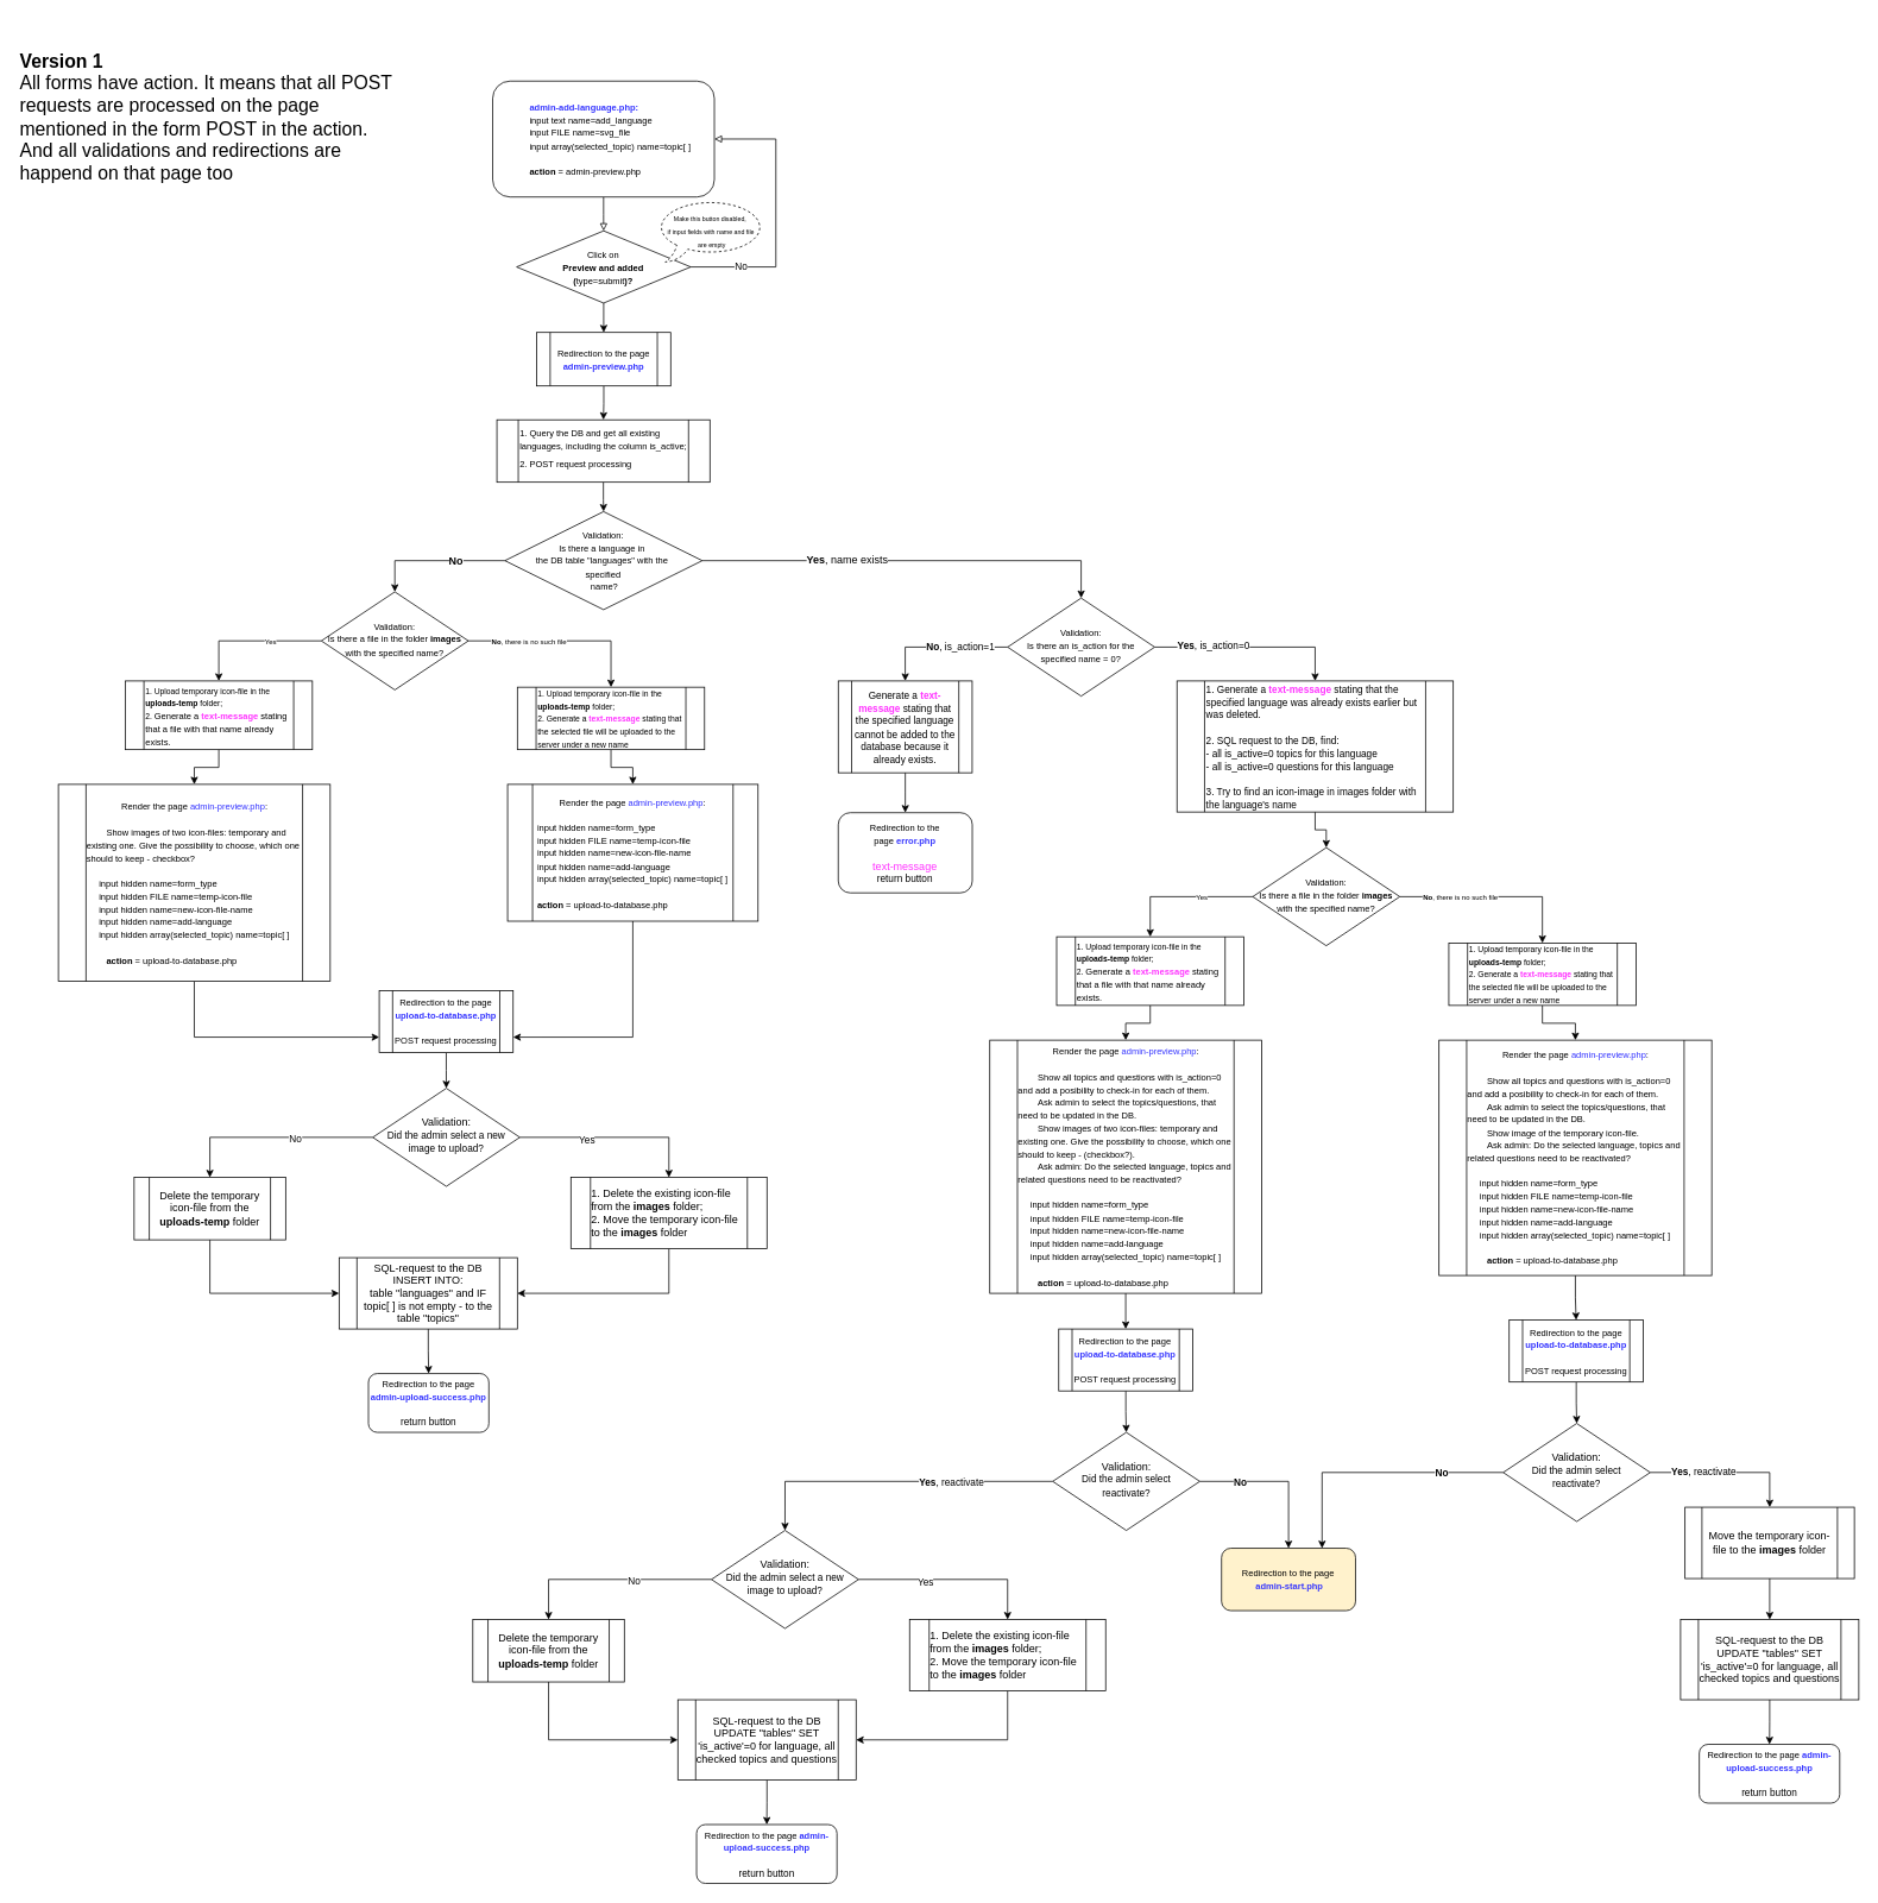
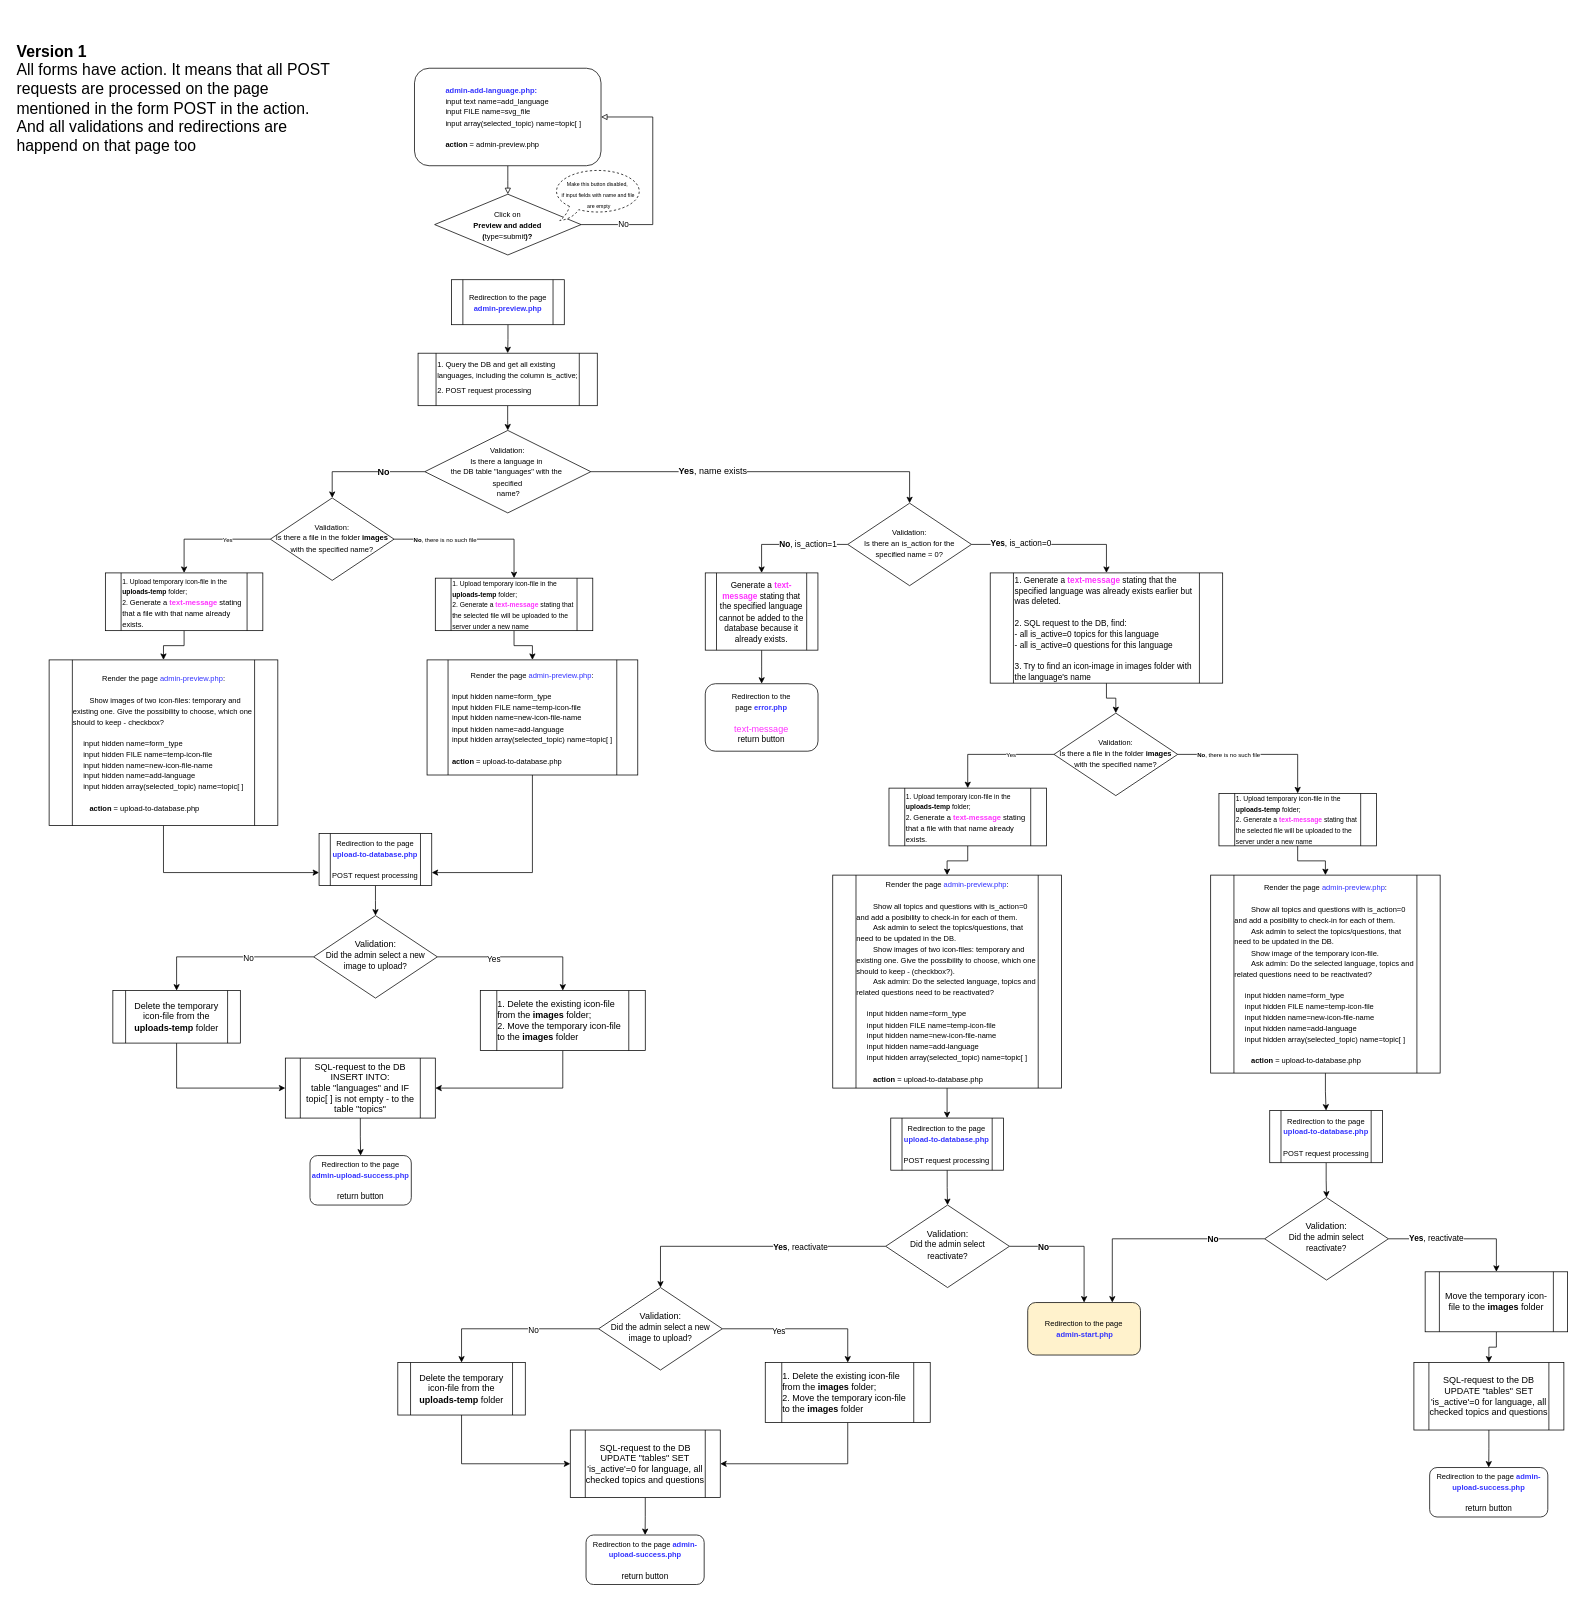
- <mxCell id="12" style="edgeStyle=orthogonalEdgeStyle;rounded=0;orthogonalLoop=1;jettySize=auto;html=1;entryX=0.5;entryY=0;entryDx=0;entryDy=0;" edge="1" parent="1" source="13" target="20"><mxGeometry relative="1" as="geometry" /></mxCell>
- <mxCell id="97" value="&lt;div style=&quot;&quot;&gt;&lt;span style=&quot;background-color: transparent; color: light-dark(rgb(0, 0, 0), rgb(255, 255, 255));&quot;&gt;Move the temporary icon-file to the &lt;/span&gt;&lt;b style=&quot;background-color: transparent; color: light-dark(rgb(0, 0, 0), rgb(255, 255, 255));&quot;&gt;images &lt;/b&gt;&lt;span style=&quot;background-color: transparent; color: light-dark(rgb(0, 0, 0), rgb(255, 255, 255));&quot;&gt;folder&lt;/span&gt;&lt;/div&gt;" style="shape=process;whiteSpace=wrap;html=1;backgroundOutline=1;align=center;" vertex="1" parent="1"><mxGeometry x="1890" y="1690" width="190" height="80" as="geometry" /></mxCell>
+ <mxCell id="97" value="&lt;div style=&quot;&quot;&gt;&lt;span style=&quot;background-color: transparent; color: light-dark(rgb(0, 0, 0), rgb(255, 255, 255));&quot;&gt;Move the temporary icon-file to the &lt;/span&gt;&lt;b style=&quot;background-color: transparent; color: light-dark(rgb(0, 0, 0), rgb(255, 255, 255));&quot;&gt;images &lt;/b&gt;&lt;span style=&quot;background-color: transparent; color: light-dark(rgb(0, 0, 0), rgb(255, 255, 255));&quot;&gt;folder&lt;/span&gt;&lt;/div&gt;" style="shape=process;whiteSpace=wrap;html=1;backgroundOutline=1;align=center;" vertex="1" parent="1"><mxGeometry x="1900" y="1695" width="190" height="80" as="geometry" /></mxCell>
